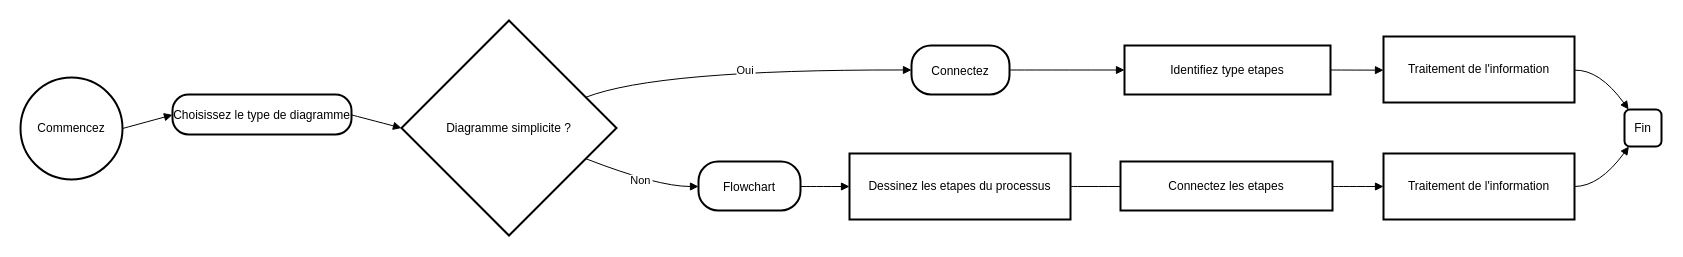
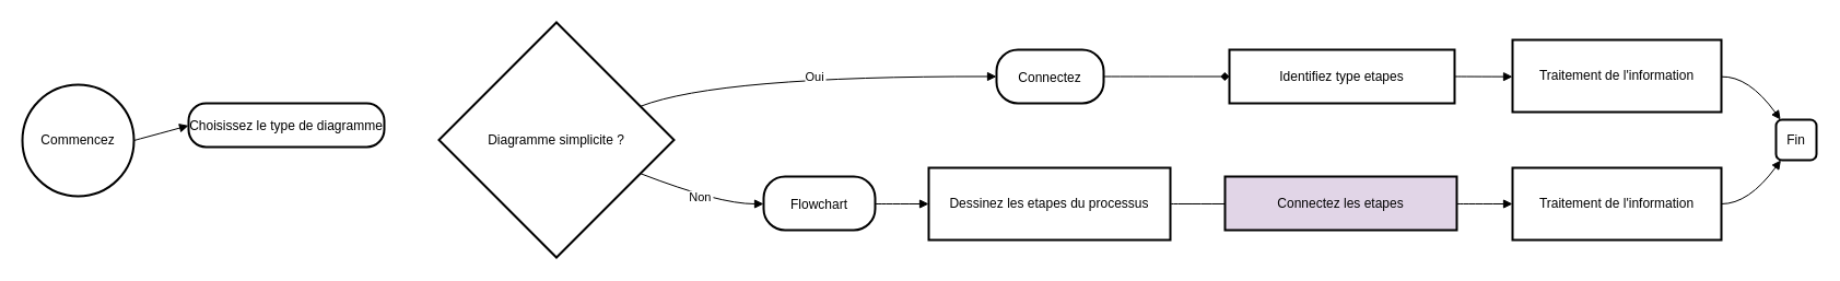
- <mxCell id="17" value="" style="curved=1;startArrow=none;endArrow=block;exitX=1;exitY=0.5;entryX=0;entryY=0.5;" edge="1" parent="1" source="5" target="7"><mxGeometry relative="1" as="geometry"><Array as="points" /></mxGeometry></mxCell>
+ <mxCell id="17" value="" style="curved=1;startArrow=none;endArrow=diamond;exitX=1;exitY=0.5;entryX=0;entryY=0.5;" edge="1" parent="1" source="5" target="7"><mxGeometry relative="1" as="geometry"><Array as="points" /></mxGeometry></mxCell>
- <mxCell id="14" value="" style="curved=1;startArrow=none;endArrow=block;exitX=1;exitY=0.51;entryX=0;entryY=0.5;" edge="1" parent="1" source="3" target="4"><mxGeometry relative="1" as="geometry"><Array as="points" /></mxGeometry></mxCell>
- <mxCell id="11" value="Connectez les etapes" style="whiteSpace=wrap;strokeWidth=2;" vertex="1" parent="1"><mxGeometry x="1120" y="161" width="212" height="49" as="geometry" /></mxCell>
+ <mxCell id="11" value="Connectez les etapes" style="whiteSpace=wrap;strokeWidth=2;fillColor=#e1d5e7;" vertex="1" parent="1"><mxGeometry x="1120" y="161" width="212" height="49" as="geometry" /></mxCell>
